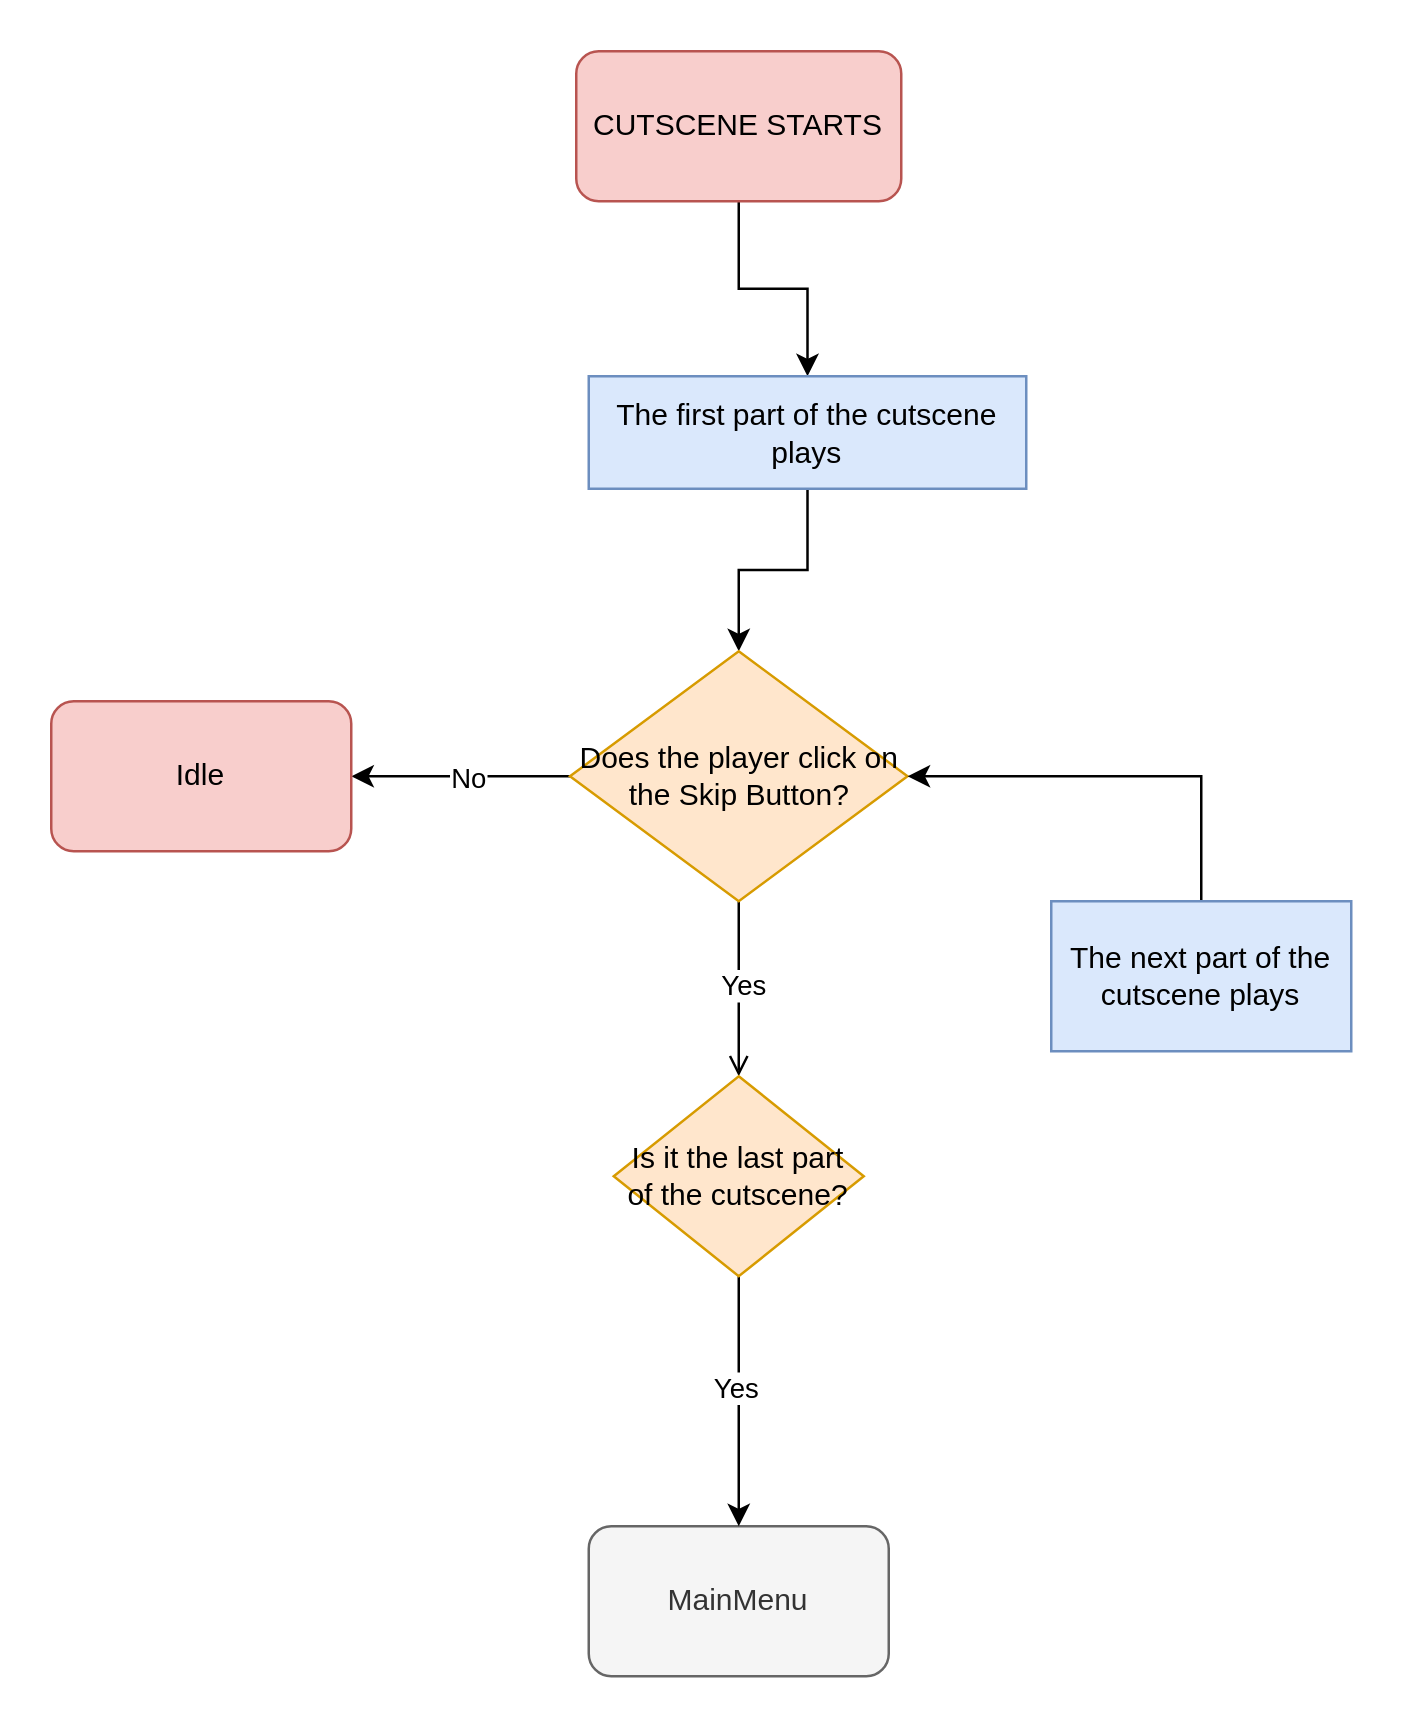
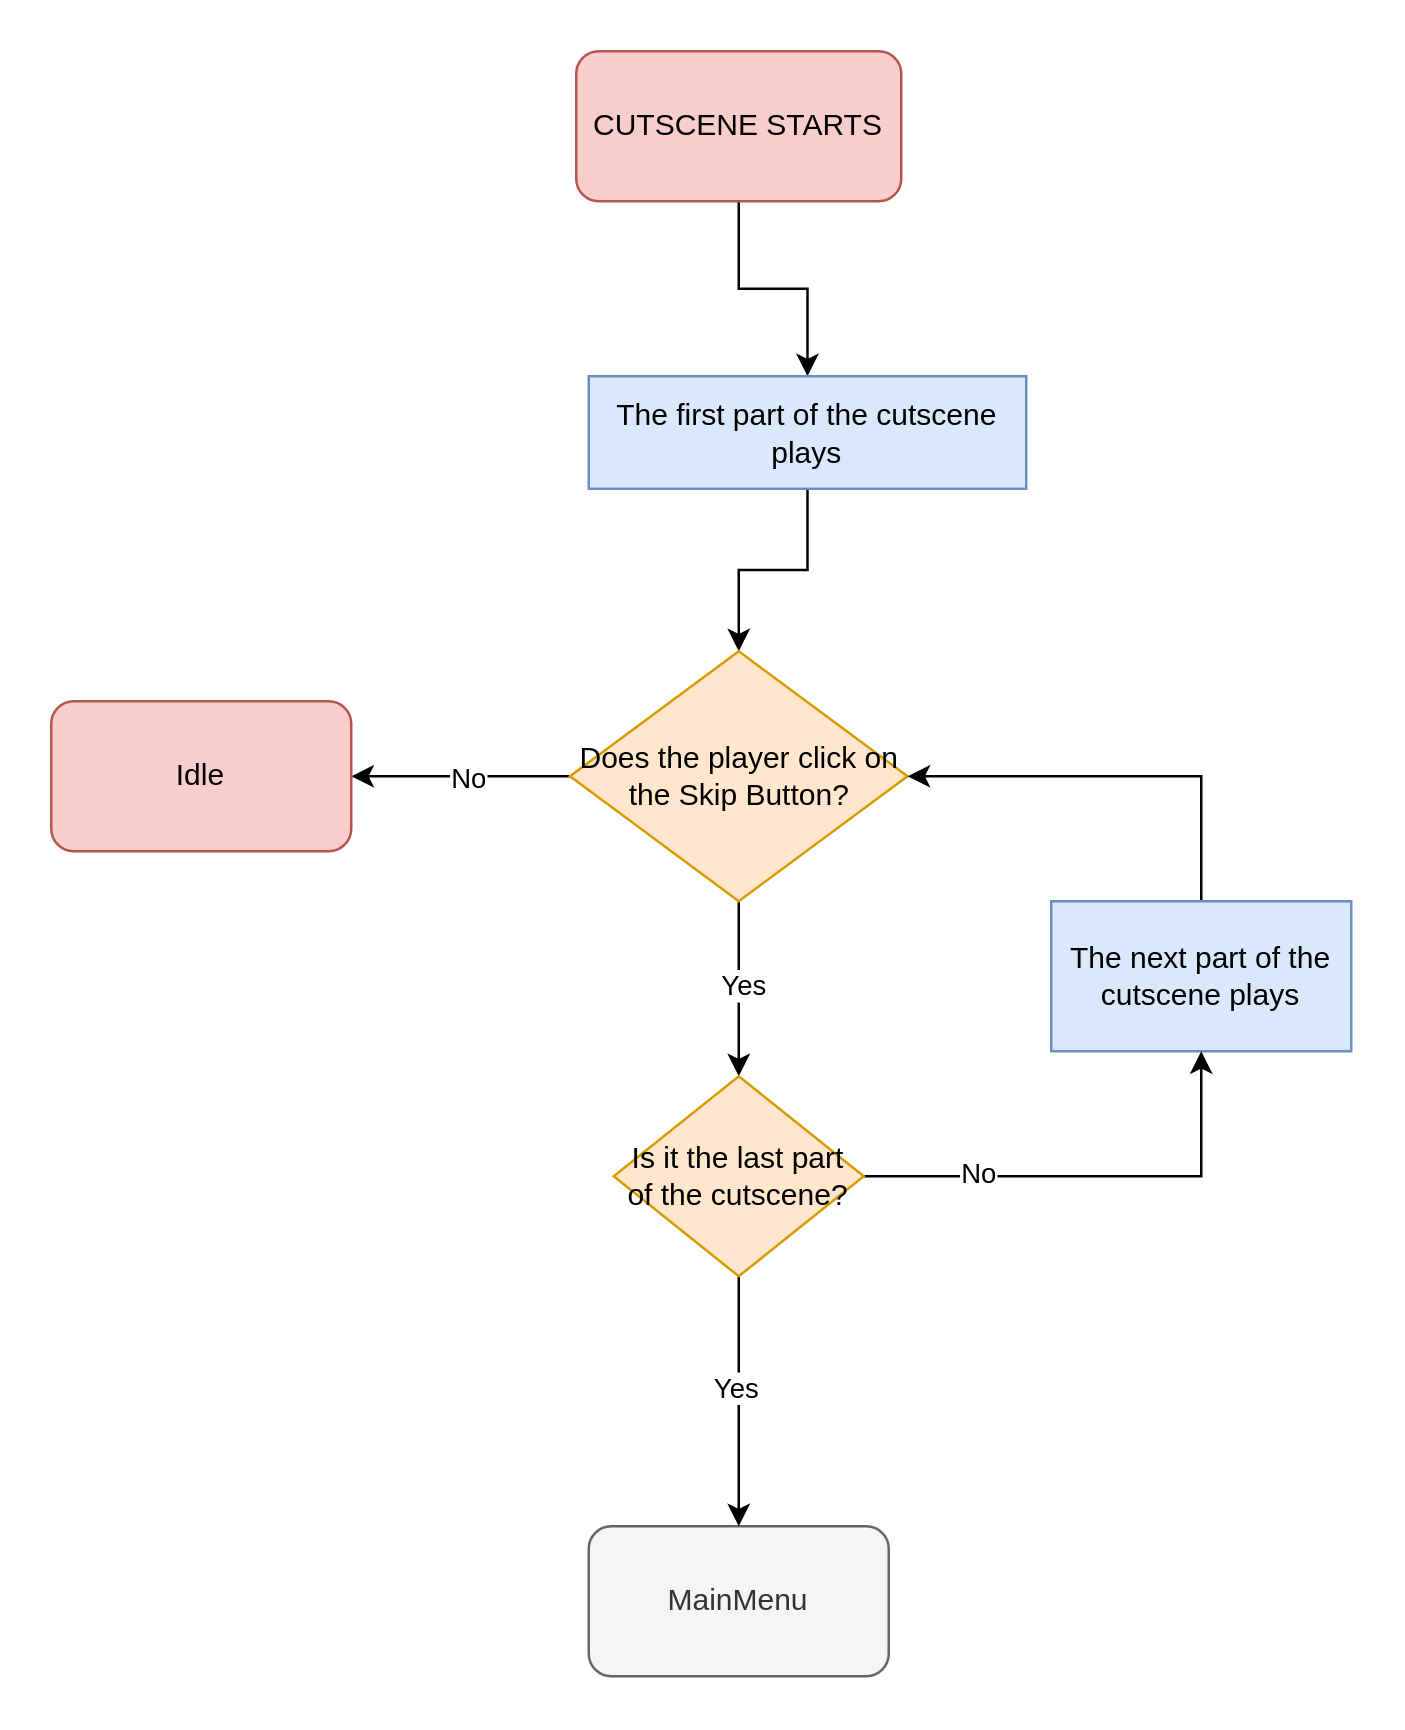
- <mxCell id="8" style="edgeStyle=orthogonalEdgeStyle;rounded=0;orthogonalLoop=1;jettySize=auto;html=1;exitX=0.5;exitY=1;exitDx=0;exitDy=0;entryX=0.5;entryY=0;entryDx=0;entryDy=0;endArrow=open;" edge="1" parent="1" source="10" target="19"><mxGeometry relative="1" as="geometry" /></mxCell>
+ <mxCell id="8" style="edgeStyle=orthogonalEdgeStyle;rounded=0;orthogonalLoop=1;jettySize=auto;html=1;exitX=0.5;exitY=1;exitDx=0;exitDy=0;entryX=0.5;entryY=0;entryDx=0;entryDy=0;" edge="1" parent="1" source="10" target="19"><mxGeometry relative="1" as="geometry" /></mxCell>
+ <mxCell id="17" style="edgeStyle=orthogonalEdgeStyle;rounded=0;orthogonalLoop=1;jettySize=auto;html=1;exitX=1;exitY=0.5;exitDx=0;exitDy=0;entryX=0.5;entryY=1;entryDx=0;entryDy=0;" edge="1" parent="1" source="19" target="13"><mxGeometry relative="1" as="geometry" /></mxCell>
+ <mxCell id="18" value="No" style="edgeLabel;html=1;align=center;verticalAlign=middle;resizable=0;points=[];" connectable="0" vertex="1" parent="17"><mxGeometry x="-0.513" y="2" relative="1" as="geometry"><mxPoint as="offset" /></mxGeometry></mxCell>
